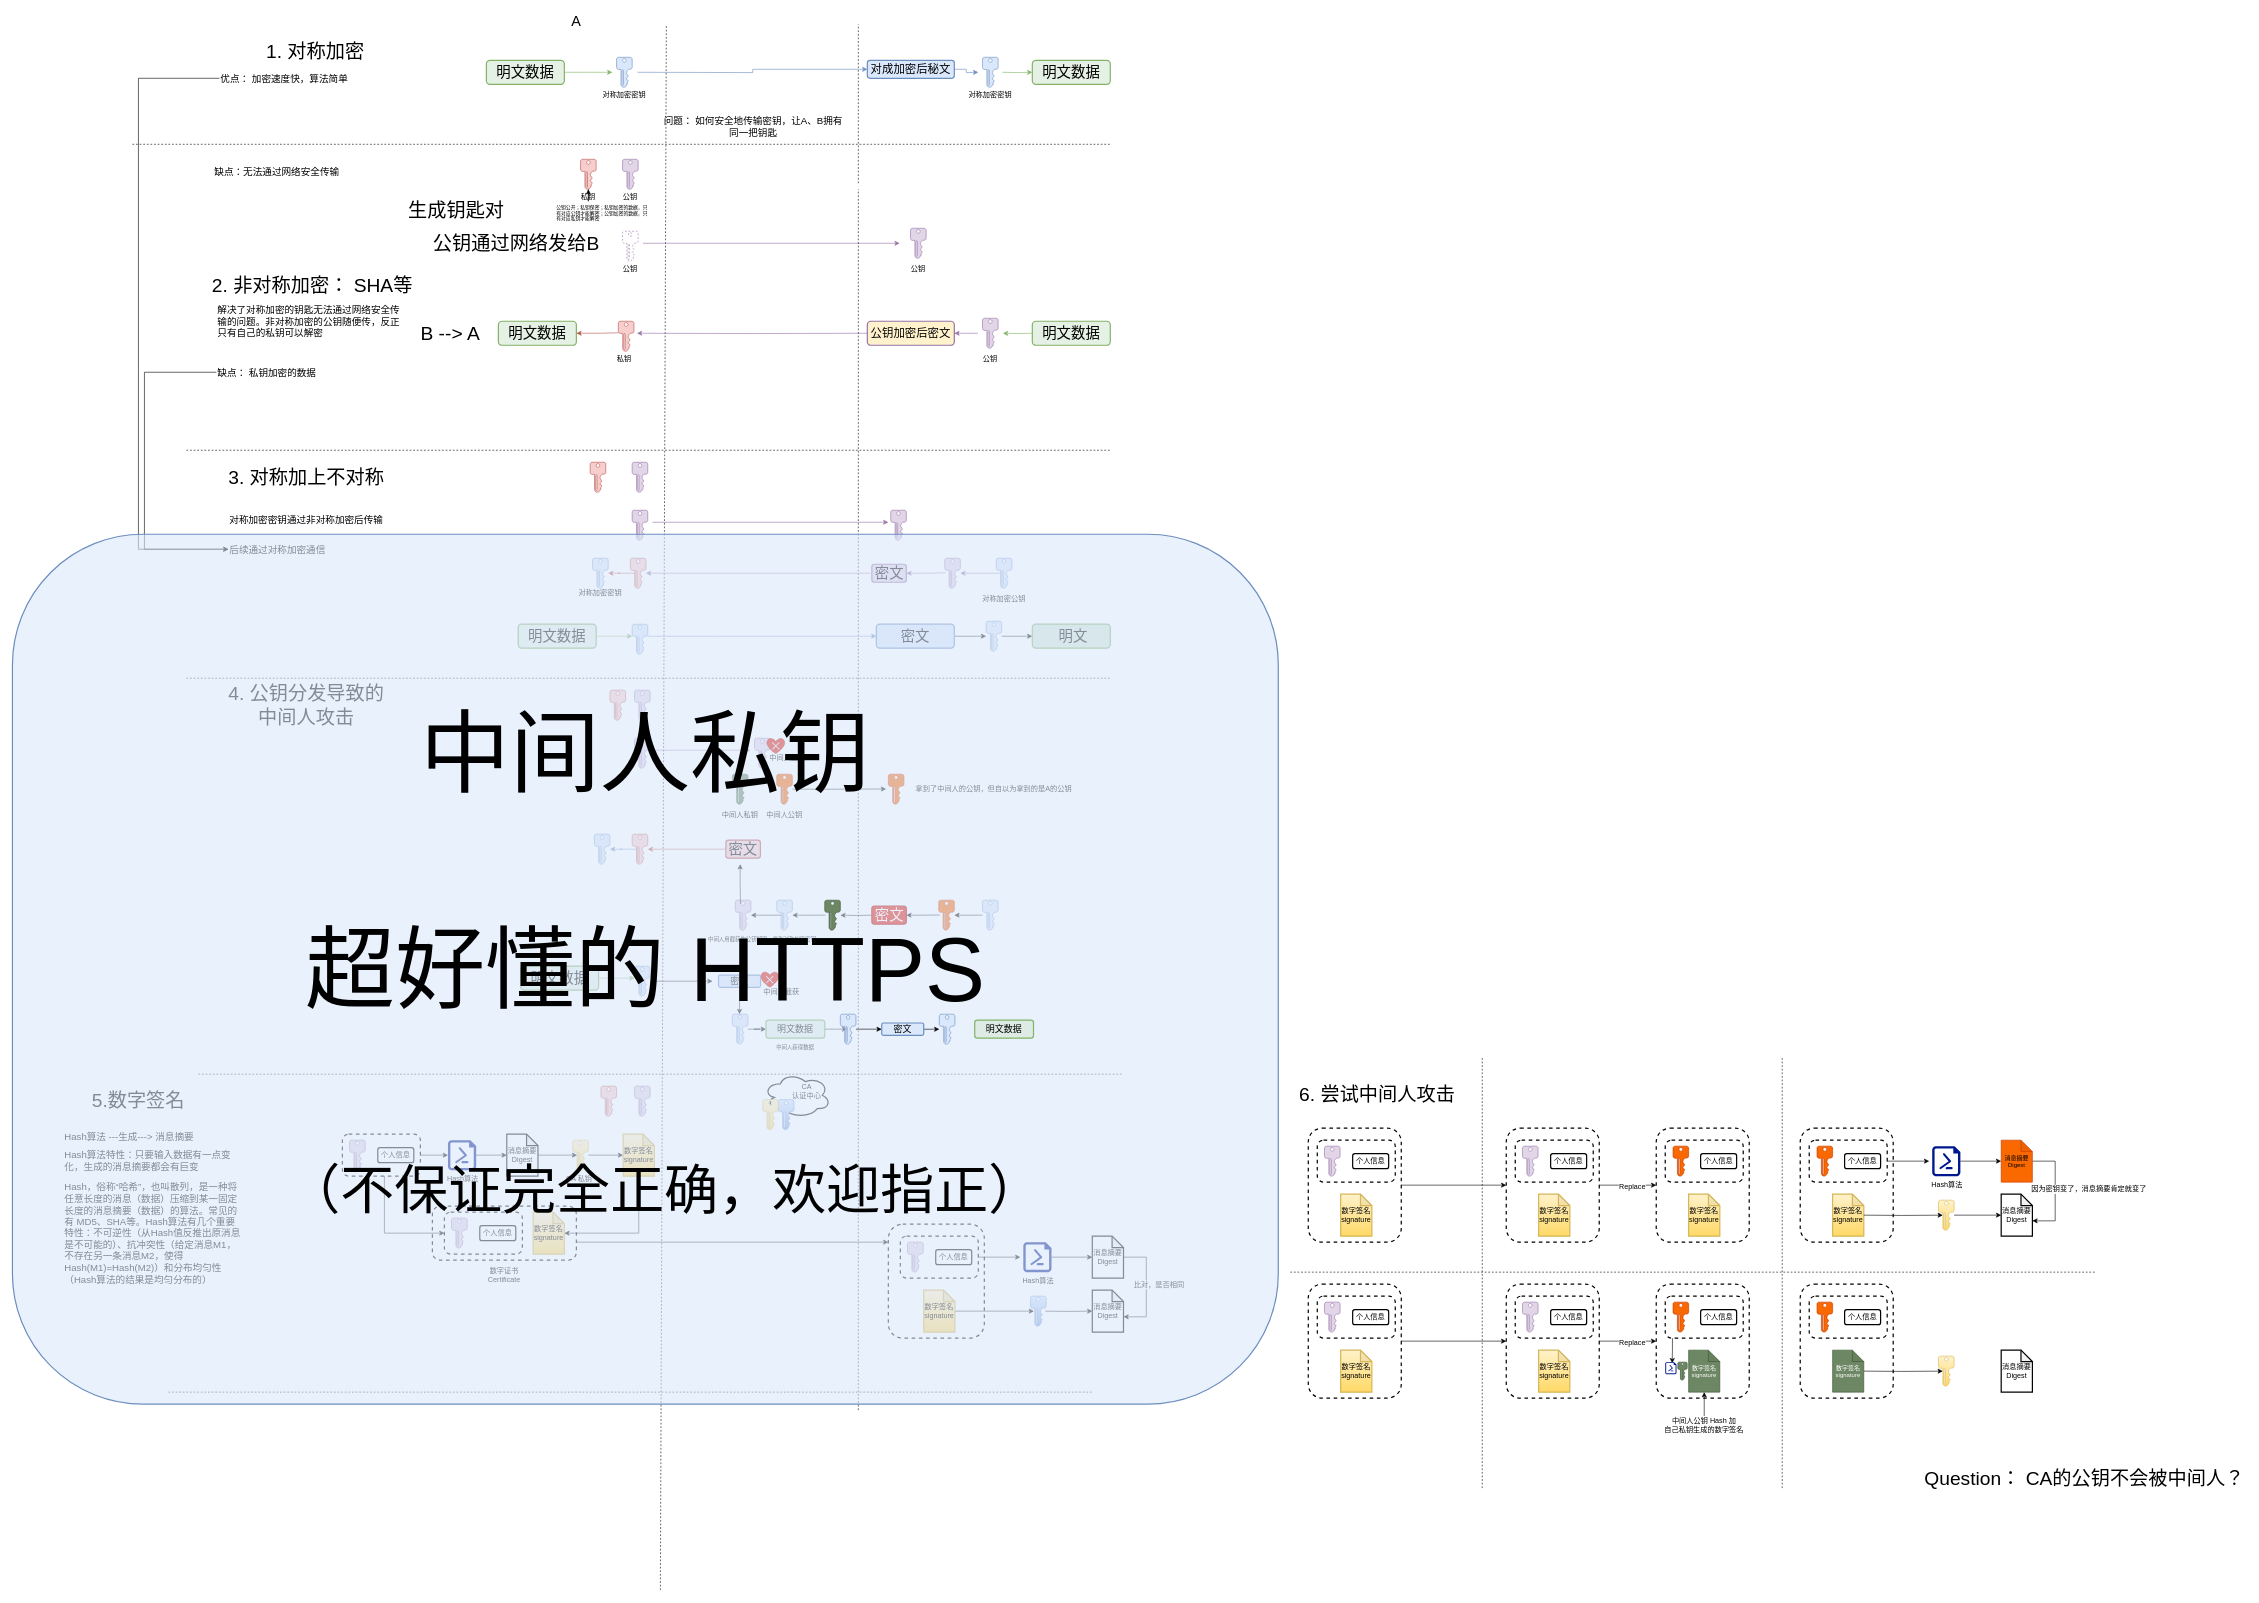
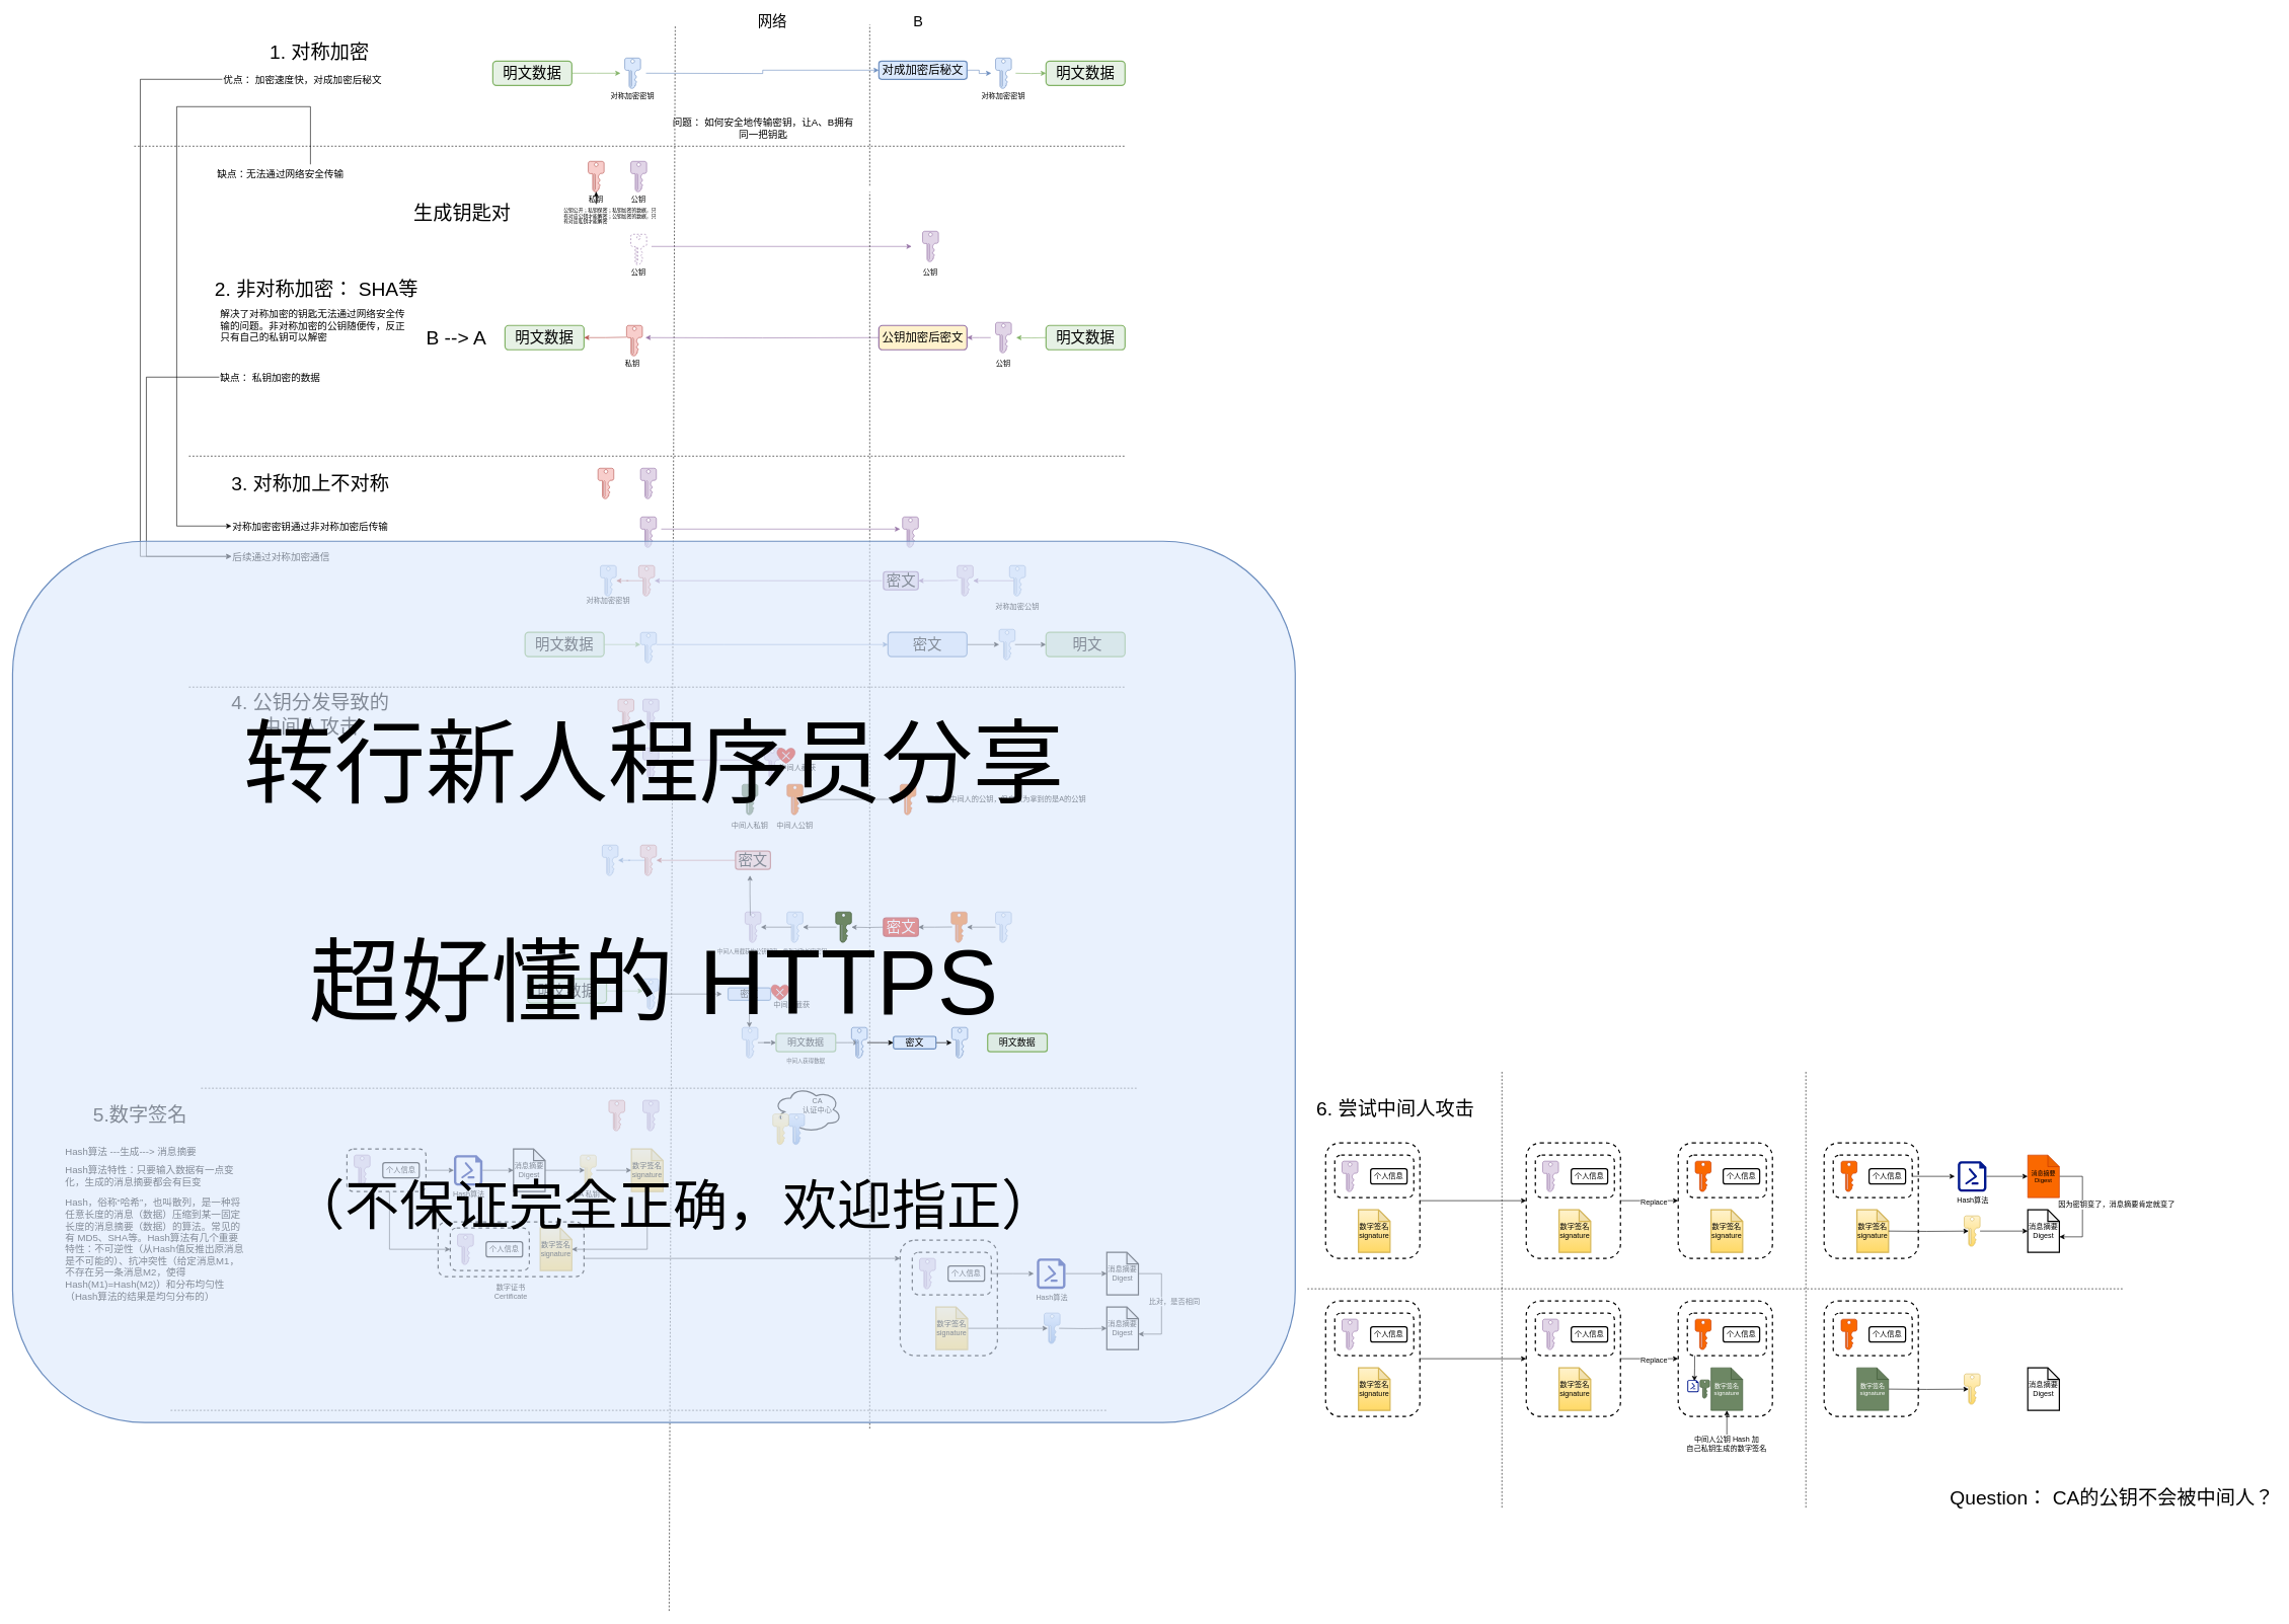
- <mxCell id="7" value="A" style="text;html=1;strokeColor=none;fillColor=none;align=center;verticalAlign=middle;whiteSpace=wrap;rounded=0;fontSize=24;" parent="1" vertex="1"><mxGeometry x="930" y="20" width="60" height="30" as="geometry" /></mxCell>
+ <mxCell id="10" value="网络" style="text;html=1;strokeColor=none;fillColor=none;align=center;verticalAlign=middle;whiteSpace=wrap;rounded=0;fontSize=24;" parent="1" vertex="1"><mxGeometry x="1240" y="20" width="60" height="30" as="geometry" /></mxCell>
+ <mxCell id="9" value="B" style="text;html=1;strokeColor=none;fillColor=none;align=center;verticalAlign=middle;whiteSpace=wrap;rounded=0;fontSize=24;" parent="1" vertex="1"><mxGeometry x="1480" y="20" width="60" height="30" as="geometry" /></mxCell>
- <mxCell id="56" value="优点： 加密速度快，算法简单" style="text;html=1;strokeColor=none;fillColor=none;align=left;verticalAlign=middle;whiteSpace=wrap;rounded=0;dashed=1;fontSize=16;" parent="1" vertex="1"><mxGeometry x="365" y="115" width="310" height="30" as="geometry" /></mxCell>
+ <mxCell id="56" value="优点： 加密速度快，对成加密后秘文" style="text;html=1;strokeColor=none;fillColor=none;align=left;verticalAlign=middle;whiteSpace=wrap;rounded=0;dashed=1;fontSize=16;" parent="1" vertex="1"><mxGeometry x="365" y="115" width="310" height="30" as="geometry" /></mxCell>
- <mxCell id="30" value="&lt;span style=&quot;font-size: 32px&quot;&gt;公钥通过网络发给B&lt;/span&gt;" style="text;html=1;strokeColor=none;fillColor=none;align=center;verticalAlign=middle;whiteSpace=wrap;rounded=0;opacity=10;fontSize=16;" parent="1" vertex="1"><mxGeometry y="390" width="300" height="30" as="geometry" x="710" /></mxCell>
+ <mxCell id="57" style="edgeStyle=orthogonalEdgeStyle;rounded=0;orthogonalLoop=1;jettySize=auto;html=1;entryX=0;entryY=0.5;entryDx=0;entryDy=0;fontSize=8;startArrow=none;startFill=0;endArrow=classic;endFill=1;" parent="1" source="58" target="54" edge="1"><mxGeometry relative="1" as="geometry"><Array as="points"><mxPoint x="290" y="175" /><mxPoint x="290" y="865" /></Array></mxGeometry></mxCell>
- <mxCell id="262" value="&lt;font style=&quot;font-size: 150px&quot;&gt;中间人私钥&lt;br&gt;&lt;br&gt;超好懂的 HTTPS&lt;br&gt;&lt;br&gt;&lt;br&gt;&lt;/font&gt;" style="rounded=1;whiteSpace=wrap;html=1;strokeWidth=2;fillColor=#DAE8FC99;strokeColor=#6c8ebf;fontSize=19;" vertex="1" parent="1"><mxGeometry x="20" y="890" width="2110" height="1450" as="geometry" /></mxCell>
+ <mxCell id="262" value="&lt;font style=&quot;font-size: 150px&quot;&gt;转行新人程序员分享&lt;br&gt;&lt;br&gt;超好懂的 HTTPS&lt;br&gt;&lt;br&gt;&lt;br&gt;&lt;/font&gt;" style="rounded=1;whiteSpace=wrap;html=1;strokeWidth=2;fillColor=#DAE8FC99;strokeColor=#6c8ebf;fontSize=19;" vertex="1" parent="1"><mxGeometry x="20" y="890" width="2110" height="1450" as="geometry" /></mxCell>
